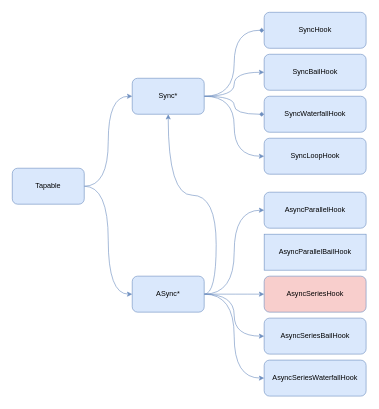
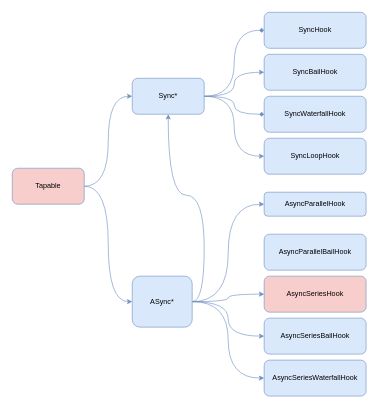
- <mxCell id="4" value="Tapable" style="rounded=1;whiteSpace=wrap;html=1;fillColor=#dae8fc;strokeColor=#6c8ebf;" vertex="1" parent="1"><mxGeometry x="20" y="280" width="120" height="60" as="geometry" /></mxCell>
+ <mxCell id="4" value="Tapable" style="rounded=1;whiteSpace=wrap;html=1;fillColor=#f8cecc;strokeColor=#6c8ebf;" vertex="1" parent="1"><mxGeometry x="20" y="280" width="120" height="60" as="geometry" /></mxCell>
- <mxCell id="20" value="&lt;div style=&quot;border-color: var(--border-color);&quot;&gt;AsyncParallelHook&lt;/div&gt;" style="rounded=1;whiteSpace=wrap;html=1;fillColor=#dae8fc;strokeColor=#6c8ebf;" vertex="1" parent="1"><mxGeometry x="440" y="320" width="170" height="60" as="geometry" /></mxCell>
+ <mxCell id="20" value="&lt;div style=&quot;border-color: var(--border-color);&quot;&gt;AsyncParallelHook&lt;/div&gt;" style="rounded=1;whiteSpace=wrap;html=1;fillColor=#dae8fc;strokeColor=#6c8ebf;" vertex="1" parent="1"><mxGeometry x="440" y="320" width="170" height="40" as="geometry" /></mxCell>
- <mxCell id="21" value="&lt;div style=&quot;border-color: var(--border-color);&quot;&gt;&lt;span style=&quot;background-color: initial;&quot;&gt;AsyncParallelBailHook&lt;/span&gt;&lt;br&gt;&lt;/div&gt;" style="whiteSpace=wrap;html=1;fillColor=#dae8fc;strokeColor=#6c8ebf;rounded=0;" vertex="1" parent="1"><mxGeometry x="440" y="390" width="170" height="60" as="geometry" /></mxCell>
+ <mxCell id="21" value="&lt;div style=&quot;border-color: var(--border-color);&quot;&gt;&lt;span style=&quot;background-color: initial;&quot;&gt;AsyncParallelBailHook&lt;/span&gt;&lt;br&gt;&lt;/div&gt;" style="rounded=1;whiteSpace=wrap;html=1;fillColor=#dae8fc;strokeColor=#6c8ebf;" vertex="1" parent="1"><mxGeometry x="440" y="390" width="170" height="60" as="geometry" /></mxCell>
- <mxCell id="15" value="ASync*" style="rounded=1;whiteSpace=wrap;html=1;fillColor=#dae8fc;strokeColor=#6c8ebf;" vertex="1" parent="1"><mxGeometry x="220" y="460" width="120" height="60" as="geometry" /></mxCell>
+ <mxCell id="15" value="ASync*" style="rounded=1;whiteSpace=wrap;html=1;fillColor=#dae8fc;strokeColor=#6c8ebf;" vertex="1" parent="1"><mxGeometry x="220" y="460" width="100" height="85" as="geometry" /></mxCell>
